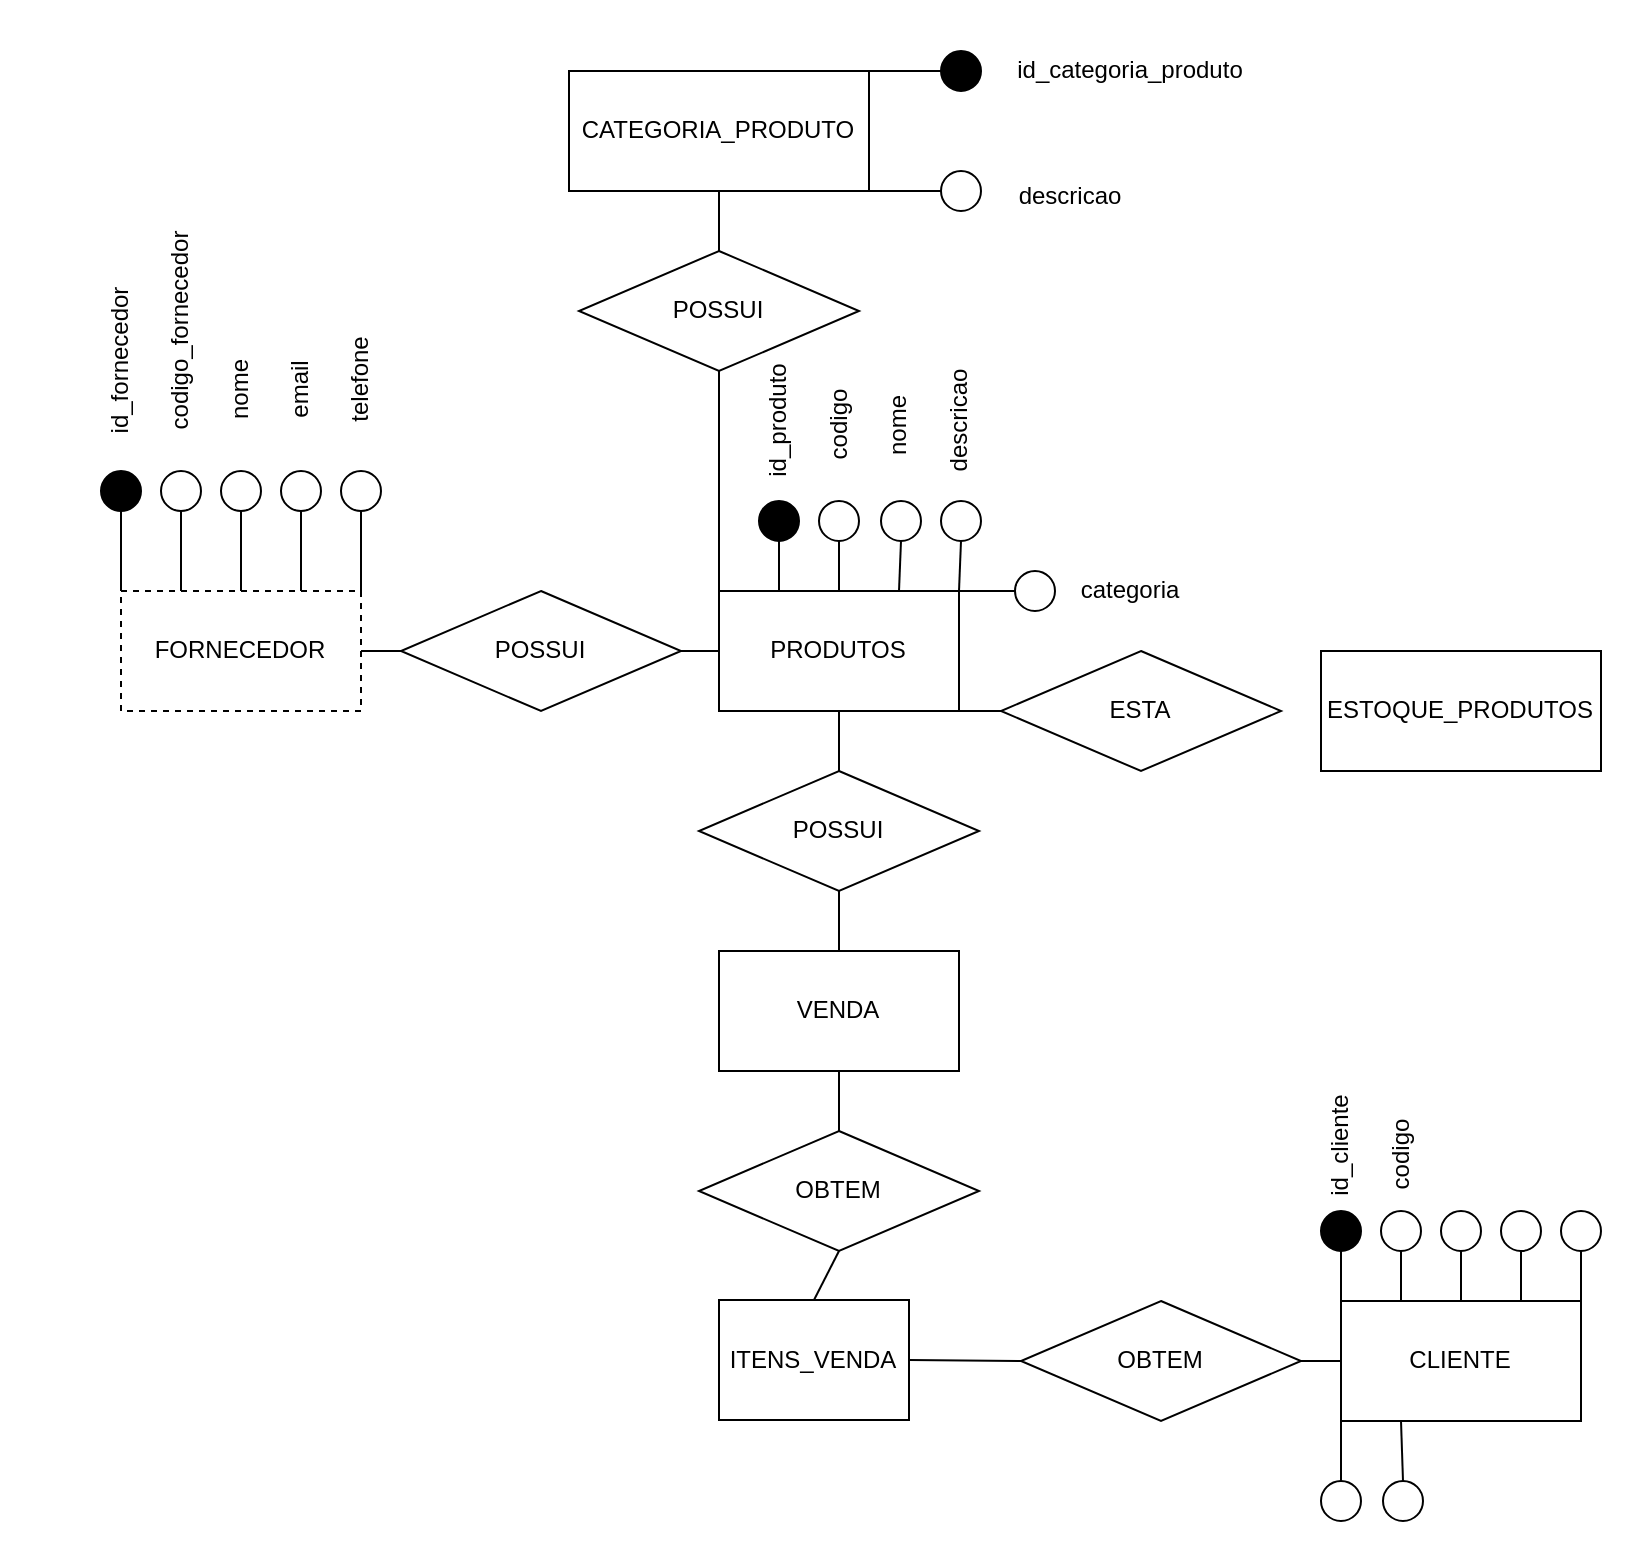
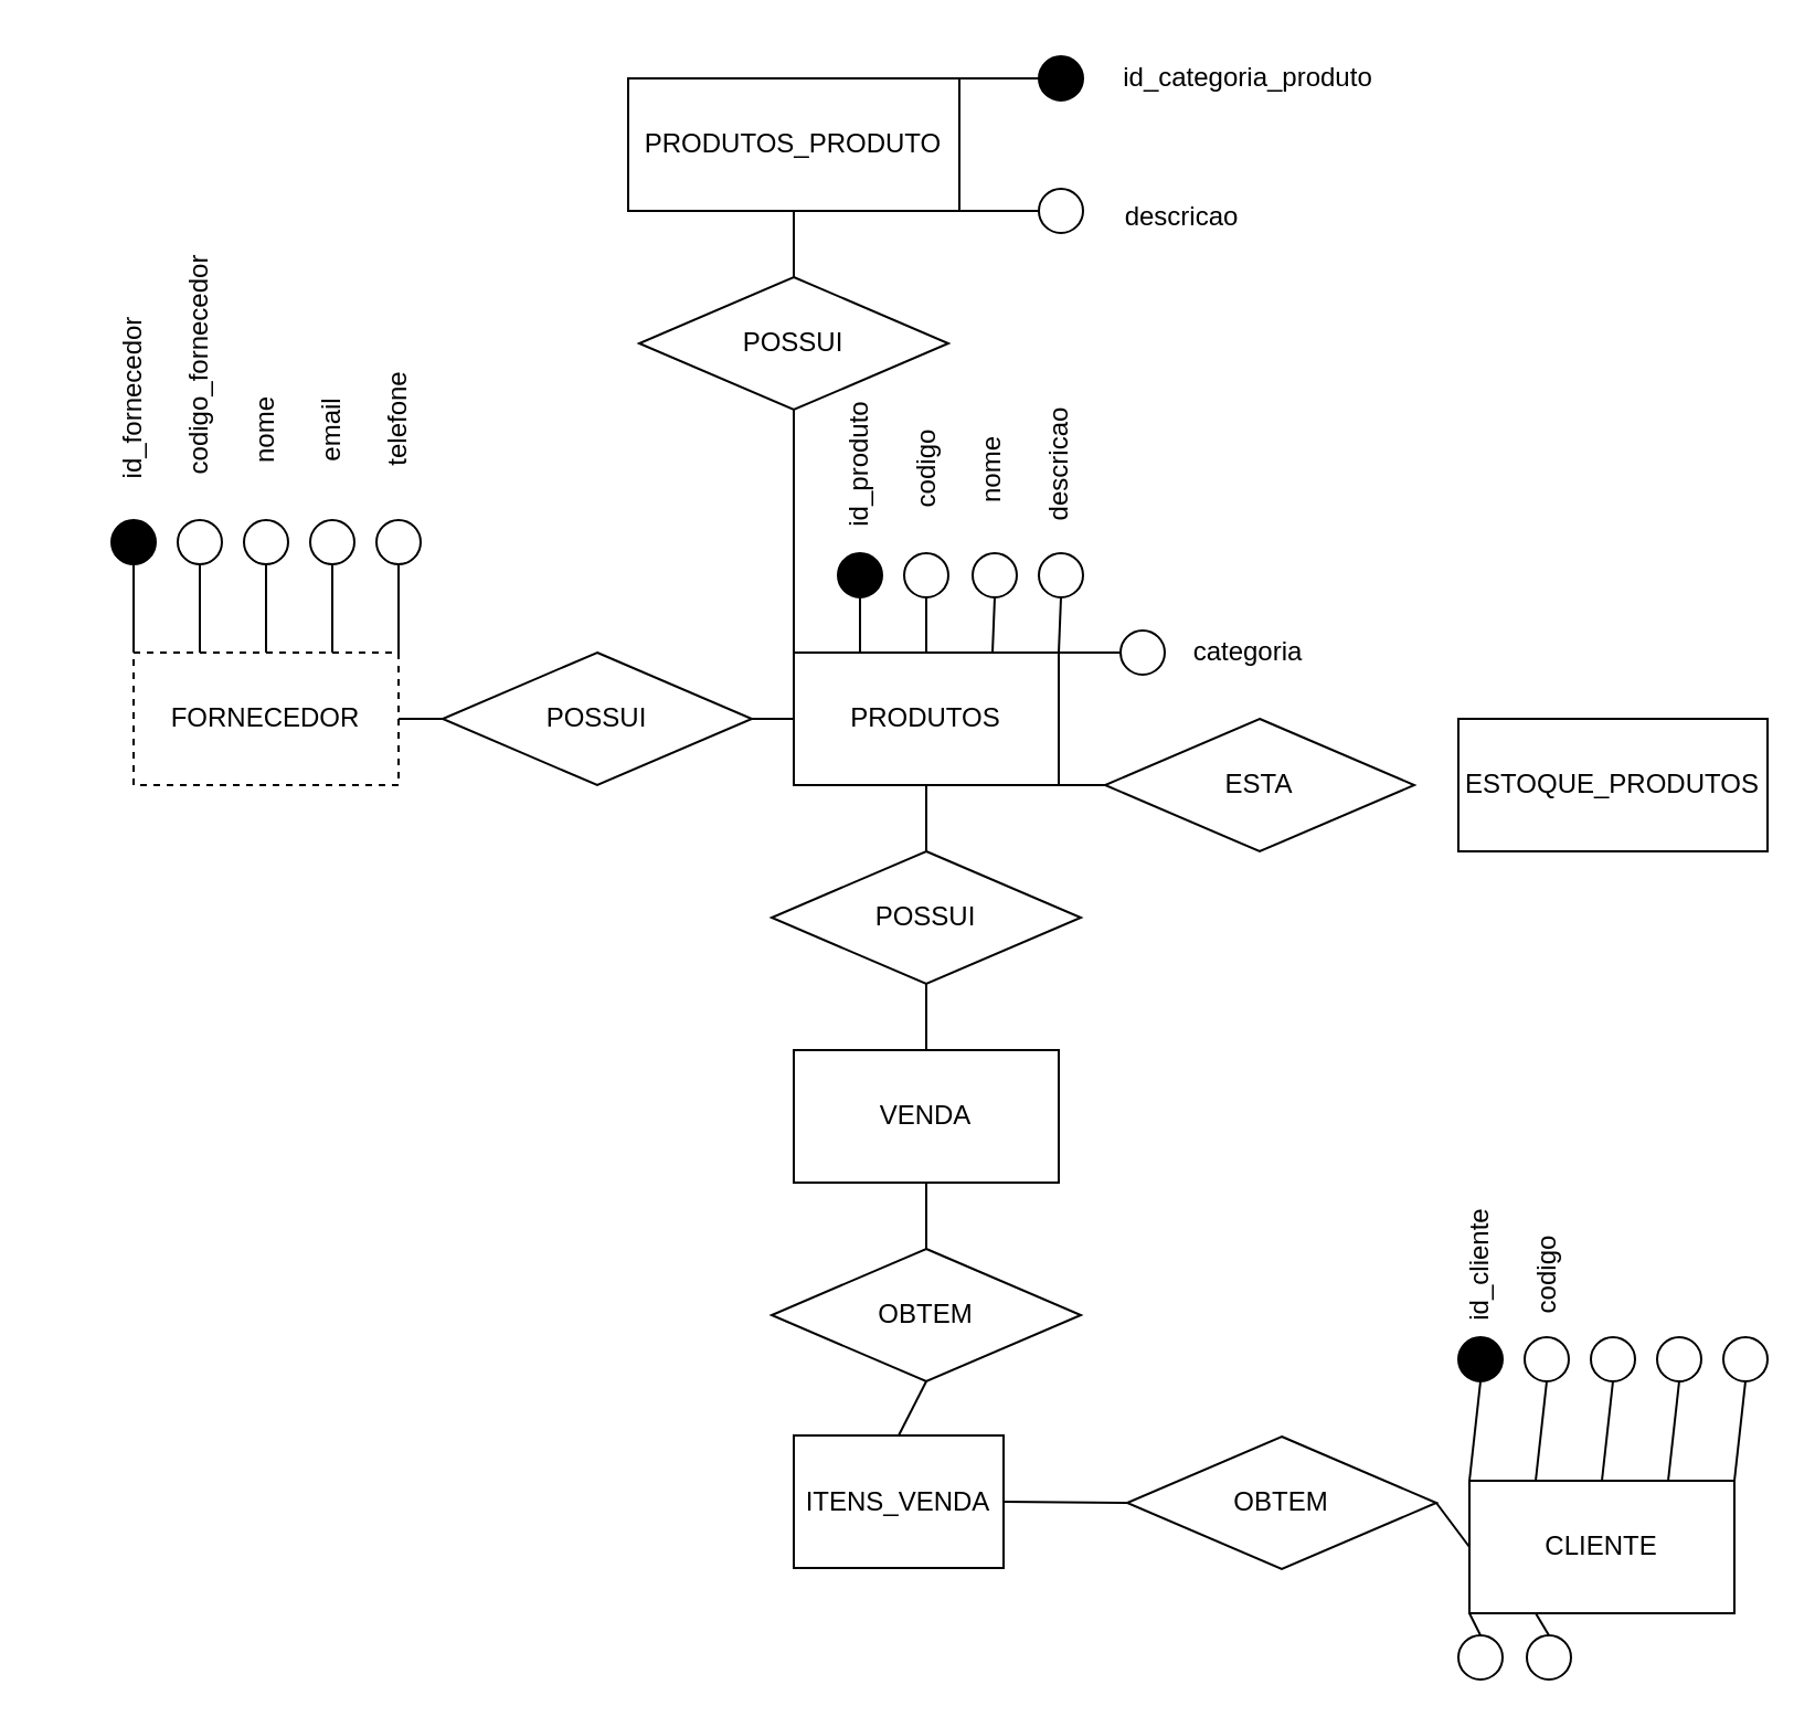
- <mxCell id="8" value="CATEGORIA_PRODUTO" style="rounded=0;whiteSpace=wrap;html=1;" vertex="1" parent="1"><mxGeometry x="284" y="35" width="150" height="60" as="geometry" /></mxCell>
+ <mxCell id="8" value="PRODUTOS_PRODUTO" style="rounded=0;whiteSpace=wrap;html=1;" vertex="1" parent="1"><mxGeometry x="284" y="35" width="150" height="60" as="geometry" /></mxCell>
- <mxCell id="4" value="CLIENTE" style="rounded=0;whiteSpace=wrap;html=1;" vertex="1" parent="1"><mxGeometry x="670" y="650" width="120" height="60" as="geometry" /></mxCell>
+ <mxCell id="4" value="CLIENTE" style="rounded=0;whiteSpace=wrap;html=1;" vertex="1" parent="1"><mxGeometry x="665" y="670" width="120" height="60" as="geometry" /></mxCell>
